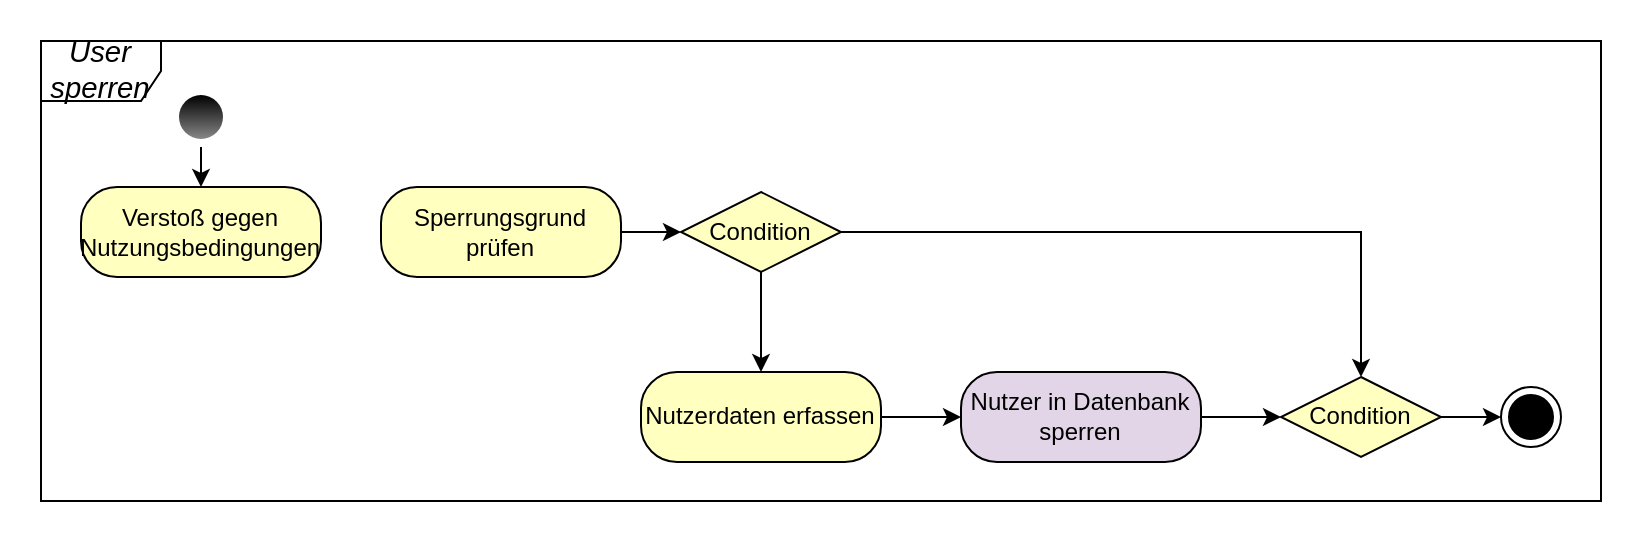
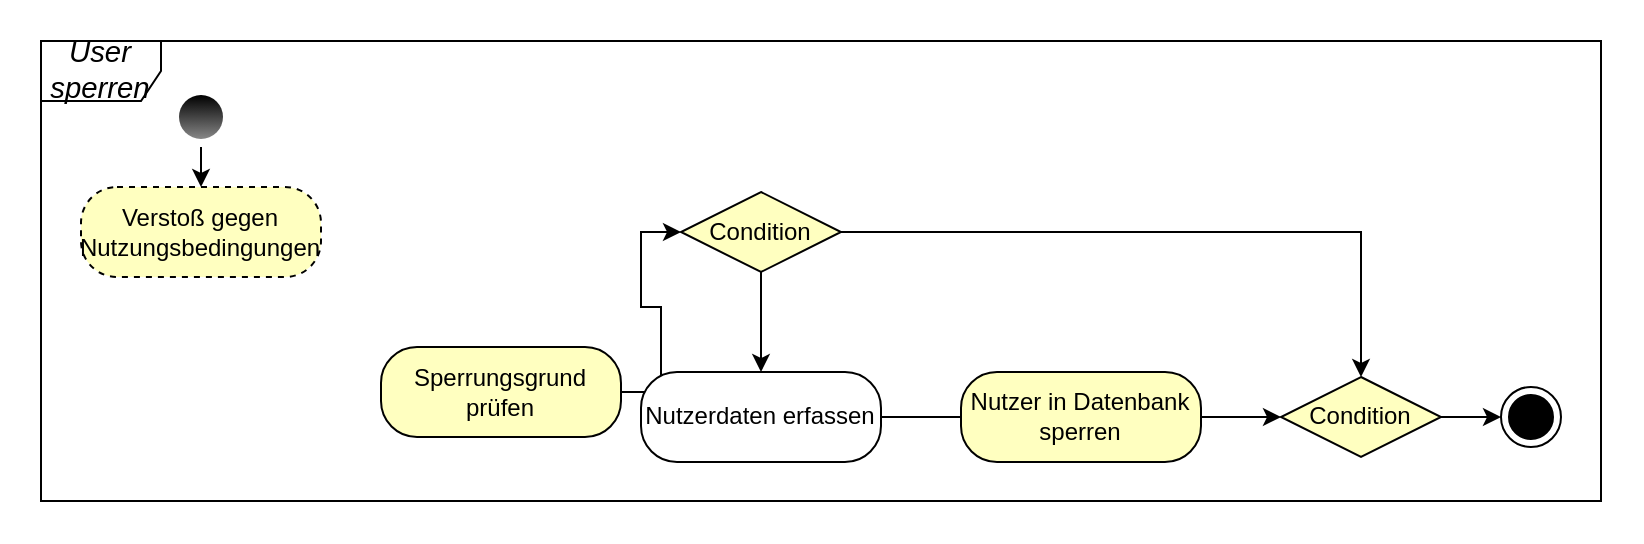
- <mxCell id="6" value="Verstoß gegen&lt;br&gt;Nutzungsbedingungen" style="rounded=1;whiteSpace=wrap;html=1;arcSize=40;fontColor=#000000;fillColor=#ffffc0;" vertex="1" parent="1"><mxGeometry x="40" y="93" width="120" height="45" as="geometry" /></mxCell>
+ <mxCell id="6" value="Verstoß gegen&lt;br&gt;Nutzungsbedingungen" style="rounded=1;whiteSpace=wrap;html=1;arcSize=40;fontColor=#000000;fillColor=#ffffc0;dashed=1;" vertex="1" parent="1"><mxGeometry x="40" y="93" width="120" height="45" as="geometry" /></mxCell>
- <mxCell id="8" value="Sperrungsgrund&lt;br&gt;prüfen" style="rounded=1;whiteSpace=wrap;html=1;arcSize=40;fontColor=#000000;fillColor=#ffffc0;" vertex="1" parent="1"><mxGeometry x="190" y="93" width="120" height="45" as="geometry" /></mxCell>
+ <mxCell id="8" value="Sperrungsgrund&lt;br&gt;prüfen" style="rounded=1;whiteSpace=wrap;html=1;arcSize=40;fontColor=#000000;fillColor=#ffffc0;" vertex="1" parent="1"><mxGeometry x="190" y="173" width="120" height="45" as="geometry" /></mxCell>
- <mxCell id="15" value="Nutzerdaten erfassen" style="rounded=1;whiteSpace=wrap;html=1;arcSize=40;fontColor=#000000;fillColor=#ffffc0;" vertex="1" parent="1"><mxGeometry x="320" y="185.5" width="120" height="45" as="geometry" /></mxCell>
+ <mxCell id="15" value="Nutzerdaten erfassen" style="rounded=1;whiteSpace=wrap;html=1;arcSize=40;fontColor=#000000;fillColor=#ffffff;" vertex="1" parent="1"><mxGeometry x="320" y="185.5" width="120" height="45" as="geometry" /></mxCell>
- <mxCell id="14" value="" style="edgeStyle=orthogonalEdgeStyle;rounded=0;orthogonalLoop=1;jettySize=auto;html=1;startArrow=none;startFill=0;endArrow=classic;endFill=1;strokeColor=#000000;" edge="1" parent="1" source="15" target="17"><mxGeometry relative="1" as="geometry" /></mxCell>
+ <mxCell id="14" value="" style="edgeStyle=orthogonalEdgeStyle;rounded=0;orthogonalLoop=1;jettySize=auto;html=1;startArrow=none;startFill=0;endArrow=none;endFill=1;strokeColor=#000000;" edge="1" parent="1" source="15" target="17"><mxGeometry relative="1" as="geometry" /></mxCell>
- <mxCell id="17" value="Nutzer in Datenbank sperren" style="rounded=1;whiteSpace=wrap;html=1;arcSize=40;fontColor=#000000;fillColor=#e1d5e7;" vertex="1" parent="1"><mxGeometry x="480" y="185.5" width="120" height="45" as="geometry" /></mxCell>
+ <mxCell id="17" value="Nutzer in Datenbank sperren" style="rounded=1;whiteSpace=wrap;html=1;arcSize=40;fontColor=#000000;fillColor=#ffffc0;" vertex="1" parent="1"><mxGeometry x="480" y="185.5" width="120" height="45" as="geometry" /></mxCell>
